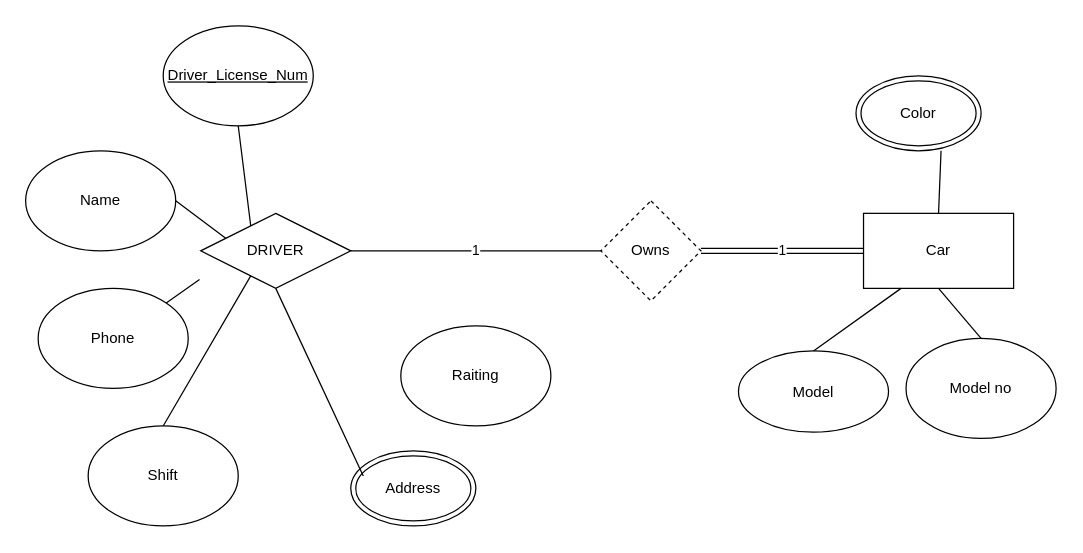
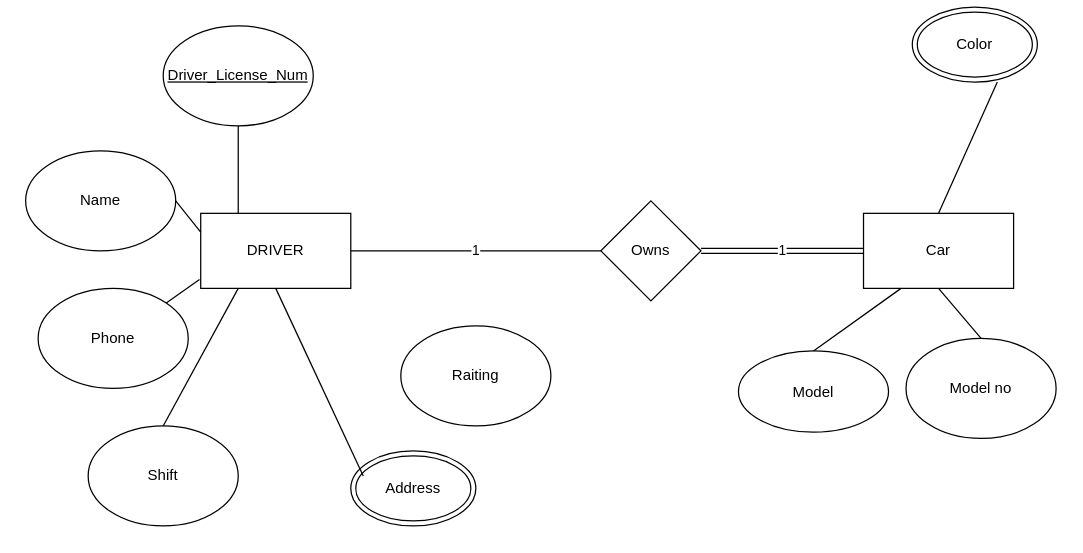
- <mxCell id="18" value="Color" style="ellipse;shape=doubleEllipse;whiteSpace=wrap;html=1;" vertex="1" parent="1"><mxGeometry x="684" y="60" width="100" height="60" as="geometry" /></mxCell>
+ <mxCell id="18" value="Color" style="ellipse;shape=doubleEllipse;whiteSpace=wrap;html=1;" vertex="1" parent="1"><mxGeometry x="729" y="5" width="100" height="60" as="geometry" /></mxCell>
- <mxCell id="2" value="DRIVER" style="rhombus;whiteSpace=wrap;html=1;" vertex="1" parent="1"><mxGeometry x="160" y="170" width="120" height="60" as="geometry" /></mxCell>
+ <mxCell id="2" value="DRIVER" style="rounded=0;whiteSpace=wrap;html=1;" vertex="1" parent="1"><mxGeometry x="160" y="170" width="120" height="60" as="geometry" /></mxCell>
- <mxCell id="14" value="Owns" style="rhombus;whiteSpace=wrap;html=1;dashed=1;" vertex="1" parent="1"><mxGeometry x="480" y="160" width="80" height="80" as="geometry" /></mxCell>
+ <mxCell id="14" value="Owns" style="rhombus;whiteSpace=wrap;html=1;" vertex="1" parent="1"><mxGeometry x="480" y="160" width="80" height="80" as="geometry" /></mxCell>
